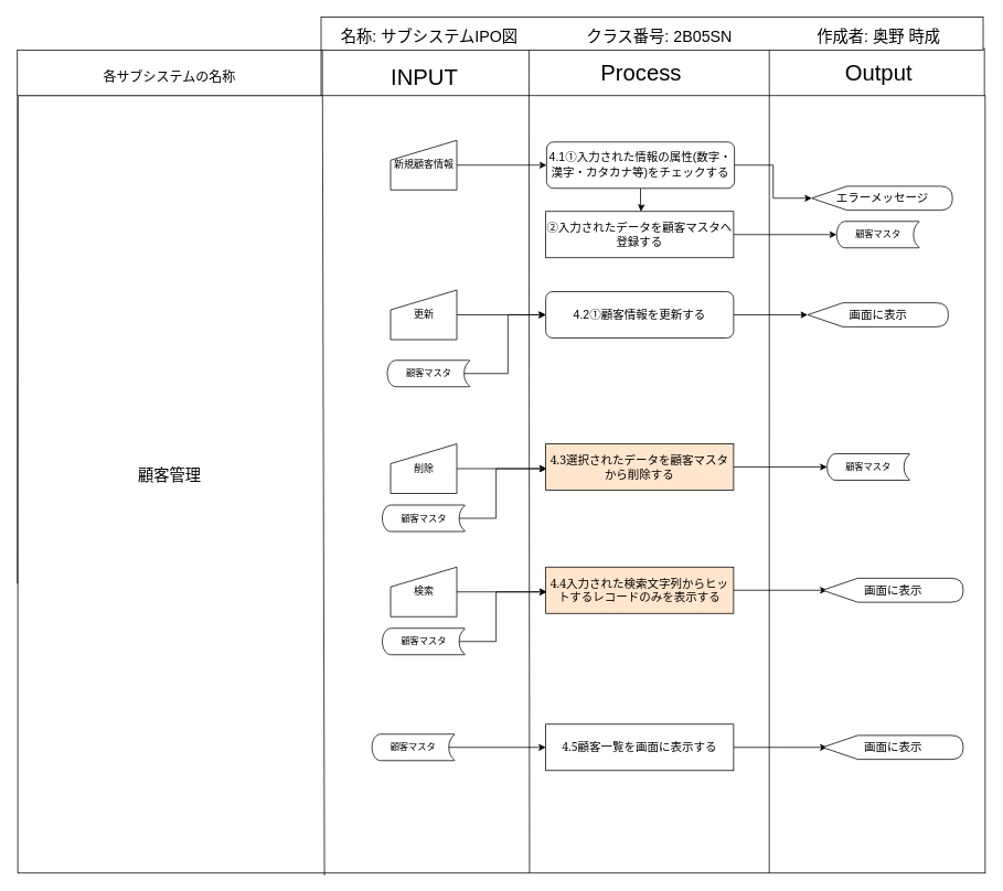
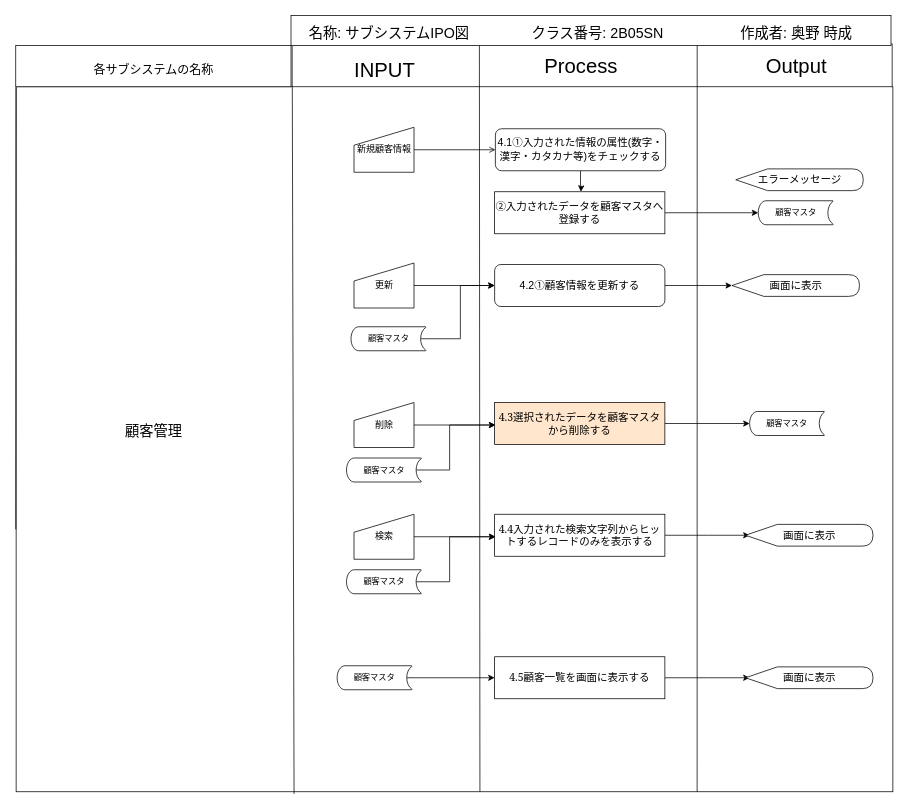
- <mxCell id="15" value="" style="edgeStyle=orthogonalEdgeStyle;rounded=0;orthogonalLoop=1;jettySize=auto;html=1;fontSize=6;entryX=0;entryY=0.5;entryDx=0;entryDy=0;movable=1;" parent="1" source="16" target="19" edge="1"><mxGeometry relative="1" as="geometry"><mxPoint x="648.5" y="199" as="targetPoint" /></mxGeometry></mxCell>
+ <mxCell id="15" value="" style="edgeStyle=orthogonalEdgeStyle;rounded=0;orthogonalLoop=1;jettySize=auto;html=1;fontSize=6;entryX=0;entryY=0.5;entryDx=0;entryDy=0;movable=1;endArrow=open;" parent="1" source="16" target="19" edge="1"><mxGeometry relative="1" as="geometry"><mxPoint x="648.5" y="199" as="targetPoint" /></mxGeometry></mxCell>
- <mxCell id="14" value="" style="edgeStyle=orthogonalEdgeStyle;rounded=0;orthogonalLoop=1;jettySize=auto;html=1;fontSize=6;exitX=1;exitY=0.5;exitDx=0;exitDy=0;movable=1;" parent="1" source="19" target="17" edge="1"><mxGeometry relative="1" as="geometry"><mxPoint x="898.5" y="199" as="sourcePoint" /></mxGeometry></mxCell>
- <mxCell id="46" value="&lt;p class=&quot;MsoNormal&quot; align=&quot;center&quot;&gt;&lt;span style=&quot;font-family: &amp;#34;ｍｓ 明朝&amp;#34; , &amp;#34;serif&amp;#34;&quot;&gt;&lt;font style=&quot;font-size: 14px&quot;&gt;4.4入力された検索文字列からヒットするレコードのみを表示する&lt;/font&gt;&lt;/span&gt;&lt;span lang=&quot;EN-US&quot;&gt;&lt;/span&gt;&lt;/p&gt;" style="whiteSpace=wrap;html=1;align=center;treeFolding=1;treeMoving=1;container=1;recursiveResize=0;strokeWidth=1;fontSize=6;movable=1;fillColor=#ffe6cc;" vertex="1" parent="1"><mxGeometry x="659" y="685" width="227" height="56" as="geometry" /></mxCell>
+ <mxCell id="46" value="&lt;p class=&quot;MsoNormal&quot; align=&quot;center&quot;&gt;&lt;span style=&quot;font-family: &amp;#34;ｍｓ 明朝&amp;#34; , &amp;#34;serif&amp;#34;&quot;&gt;&lt;font style=&quot;font-size: 14px&quot;&gt;4.4入力された検索文字列からヒットするレコードのみを表示する&lt;/font&gt;&lt;/span&gt;&lt;span lang=&quot;EN-US&quot;&gt;&lt;/span&gt;&lt;/p&gt;" style="whiteSpace=wrap;html=1;align=center;treeFolding=1;treeMoving=1;container=1;recursiveResize=0;strokeWidth=1;fontSize=6;movable=1;" vertex="1" parent="1"><mxGeometry x="659" y="685" width="227" height="56" as="geometry" /></mxCell>
